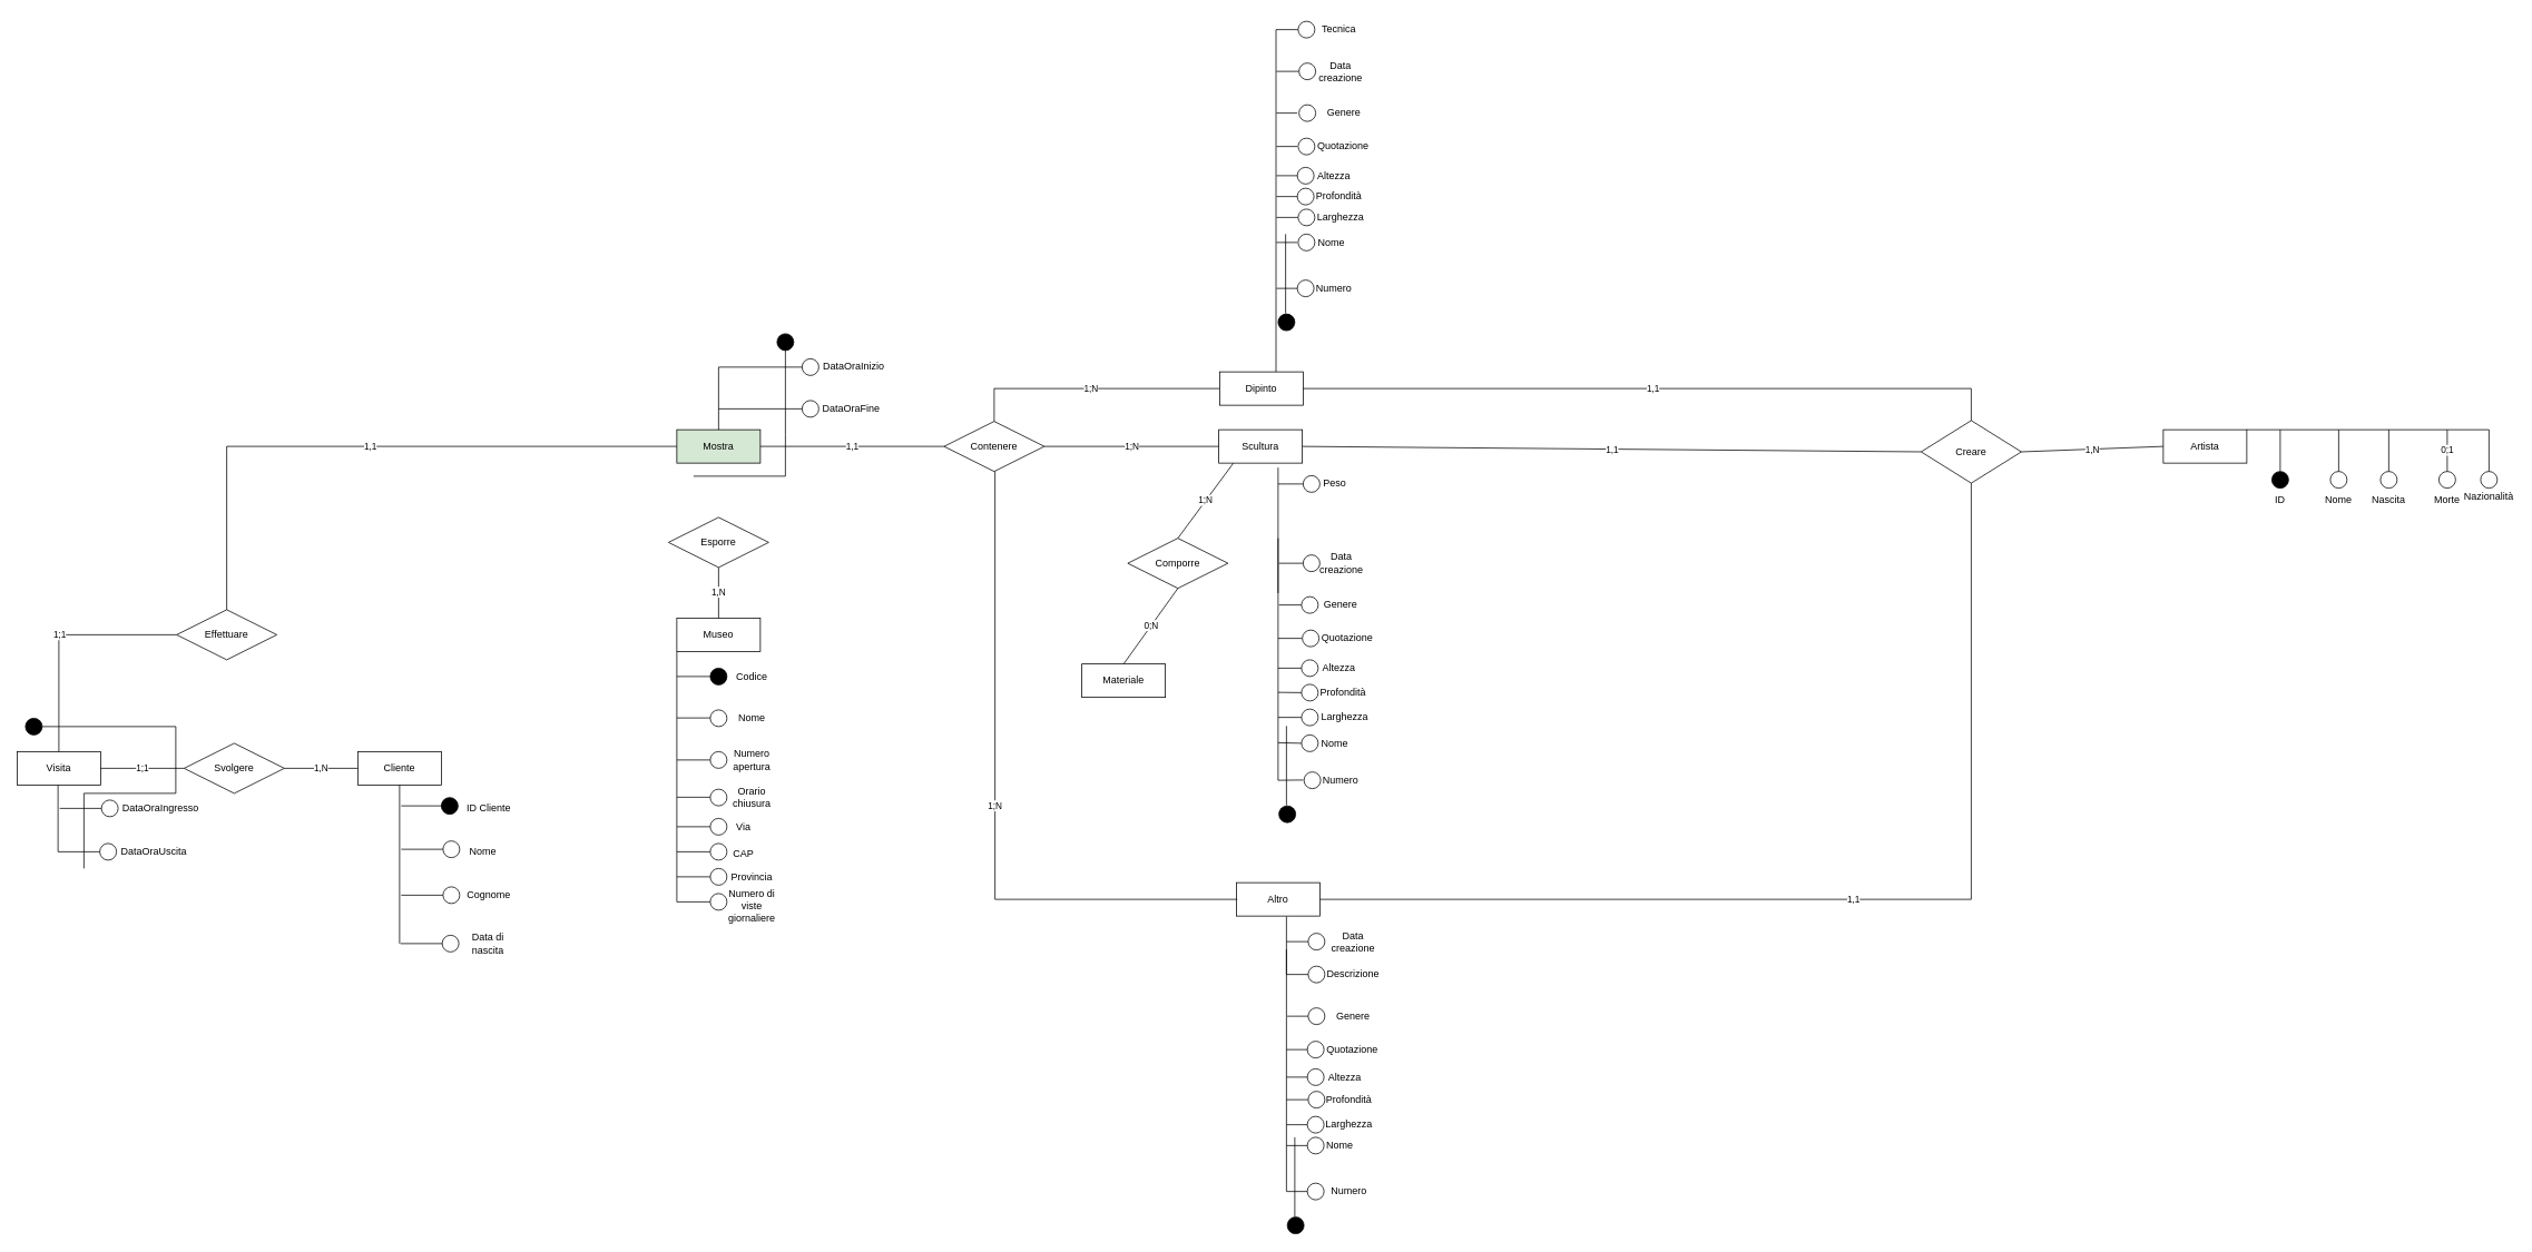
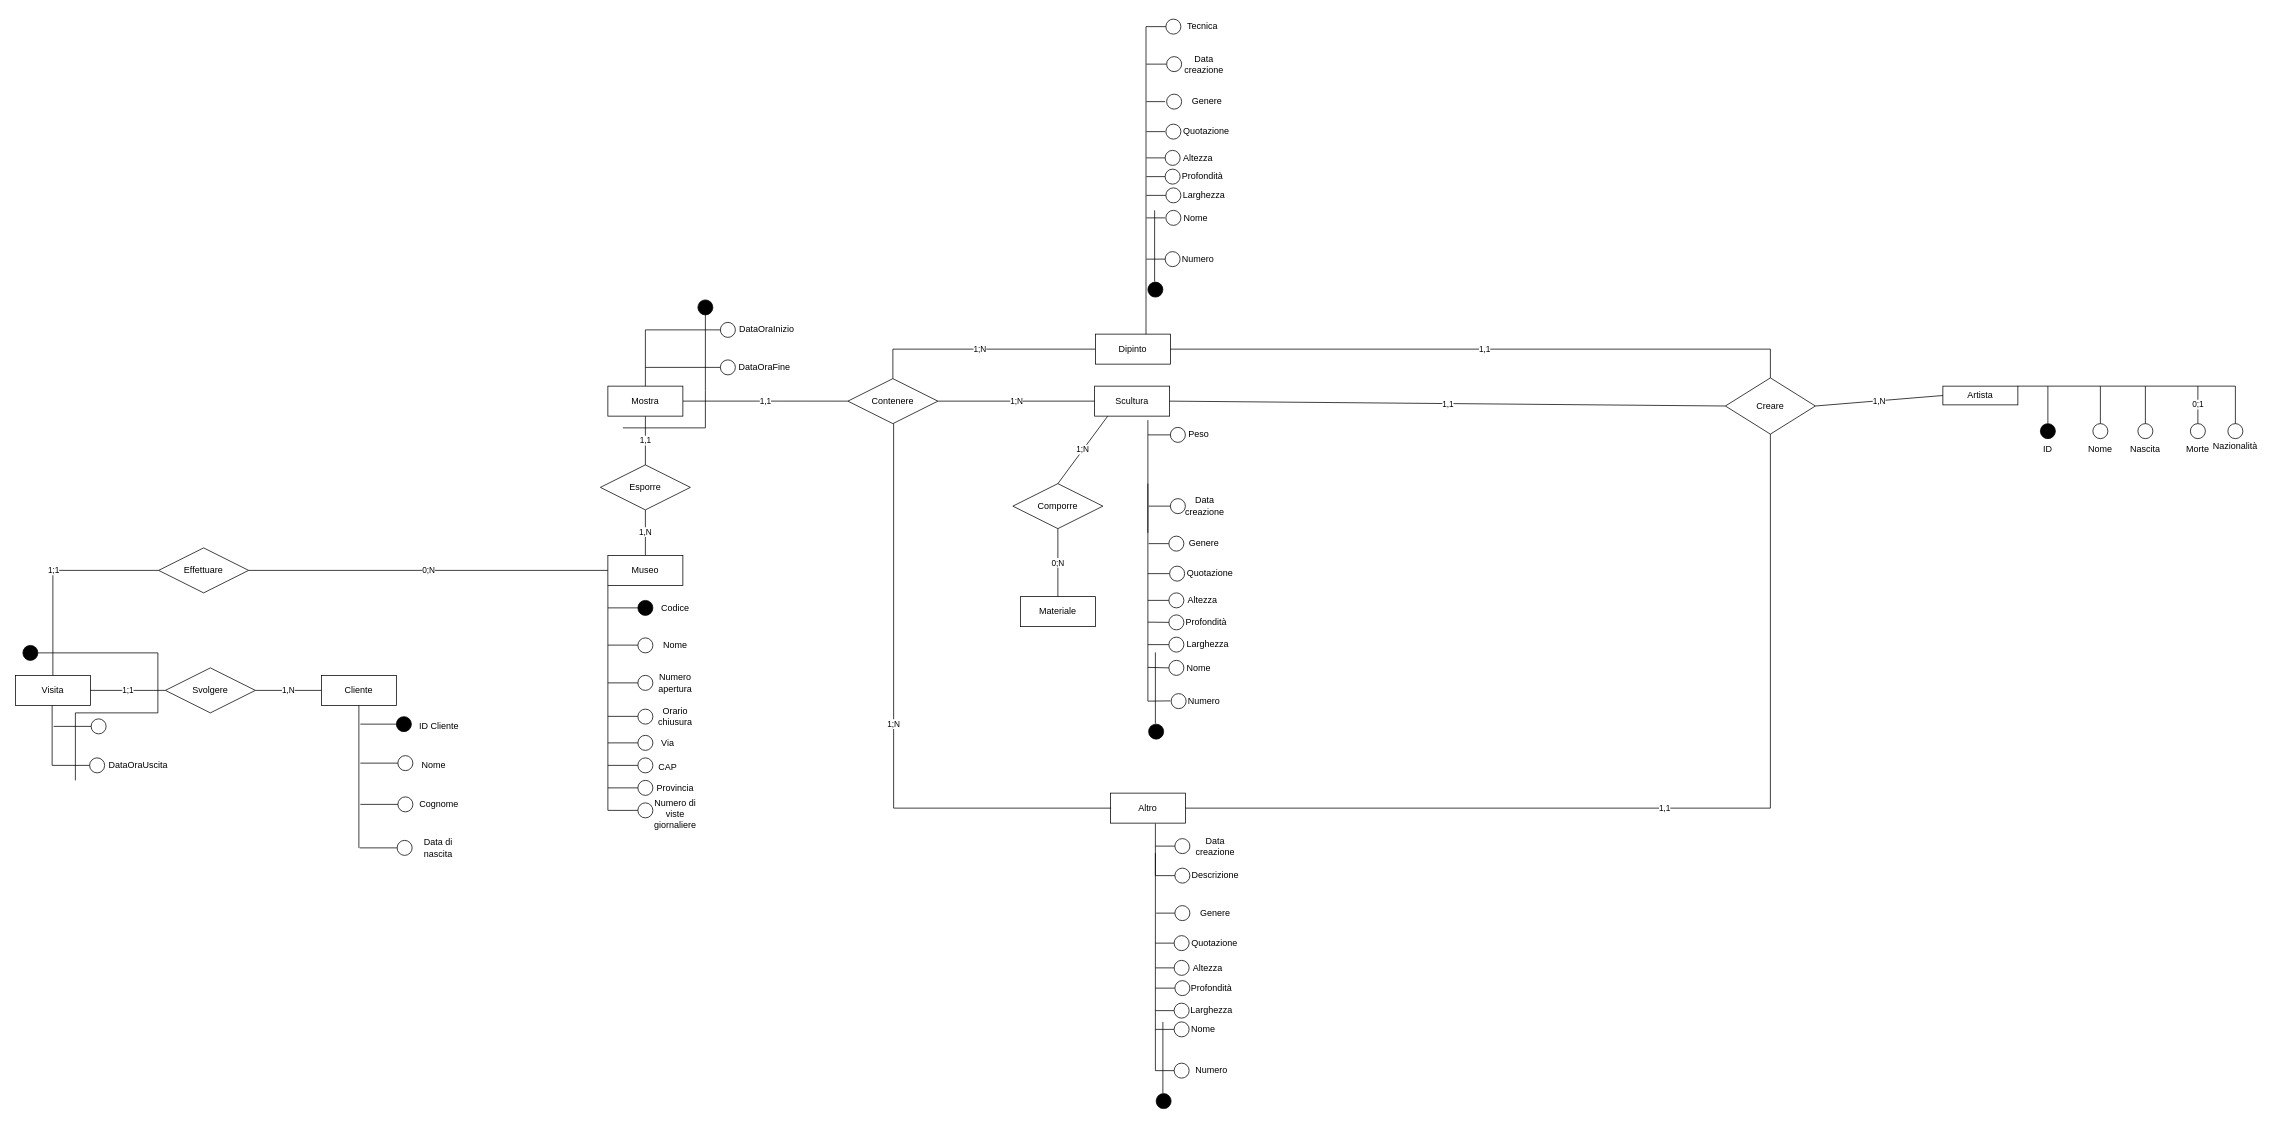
- <mxCell id="114" value="Mostra" style="whiteSpace=wrap;html=1;align=center;fillColor=#d5e8d4;" vertex="1" parent="1"><mxGeometry x="810" y="514.34" width="100" height="40" as="geometry" /></mxCell>
+ <mxCell id="114" value="Mostra" style="whiteSpace=wrap;html=1;align=center;" vertex="1" parent="1"><mxGeometry x="810" y="514.34" width="100" height="40" as="geometry" /></mxCell>
- <mxCell id="20" value="Artista" style="whiteSpace=wrap;html=1;align=center;" vertex="1" parent="1"><mxGeometry x="2590" y="514.34" width="100" height="40" as="geometry" /></mxCell>
+ <mxCell id="20" value="Artista" style="whiteSpace=wrap;html=1;align=center;" vertex="1" parent="1"><mxGeometry x="2590" y="514.34" width="100" height="25" as="geometry" /></mxCell>
- <mxCell id="112" value="1,1" style="edgeStyle=orthogonalEdgeStyle;rounded=0;orthogonalLoop=1;jettySize=auto;html=1;endArrow=none;endFill=0;" edge="1" parent="1" source="114" target="10"><mxGeometry relative="1" as="geometry" /></mxCell>
+ <mxCell id="112" value="1,1" style="edgeStyle=orthogonalEdgeStyle;rounded=0;orthogonalLoop=1;jettySize=auto;html=1;endArrow=none;endFill=0;" edge="1" parent="1" source="114" target="116"><mxGeometry relative="1" as="geometry" /></mxCell>
+ <mxCell id="8" value="0;N" style="endArrow=none;html=1;rounded=0;entryX=0;entryY=0.5;entryDx=0;entryDy=0;exitX=1;exitY=0.5;exitDx=0;exitDy=0;" edge="1" parent="1" source="10" target="2"><mxGeometry relative="1" as="geometry"><mxPoint x="480" y="570" as="sourcePoint" /><mxPoint x="950" y="600" as="targetPoint" /></mxGeometry></mxCell>
- <mxCell id="192" value="Materiale" style="whiteSpace=wrap;html=1;align=center;" vertex="1" parent="1"><mxGeometry x="1295" y="795" width="100" height="40" as="geometry" /></mxCell>
+ <mxCell id="192" value="Materiale" style="whiteSpace=wrap;html=1;align=center;" vertex="1" parent="1"><mxGeometry x="1360" y="795" width="100" height="40" as="geometry" /></mxCell>
- <mxCell id="96" value="&lt;div&gt;DataOraIngresso&lt;/div&gt;" style="text;html=1;strokeColor=none;fillColor=none;align=center;verticalAlign=middle;whiteSpace=wrap;rounded=0;" vertex="1" parent="1"><mxGeometry x="162" y="953" width="60" height="30" as="geometry" /></mxCell>
